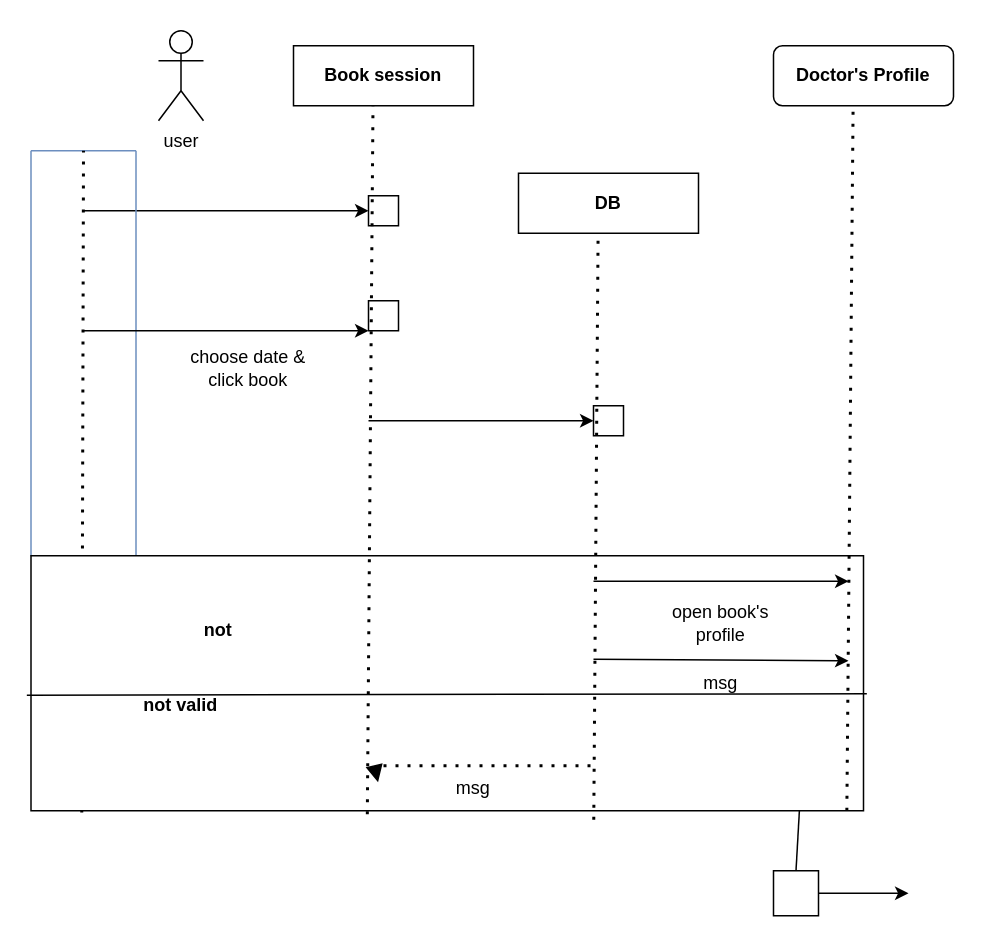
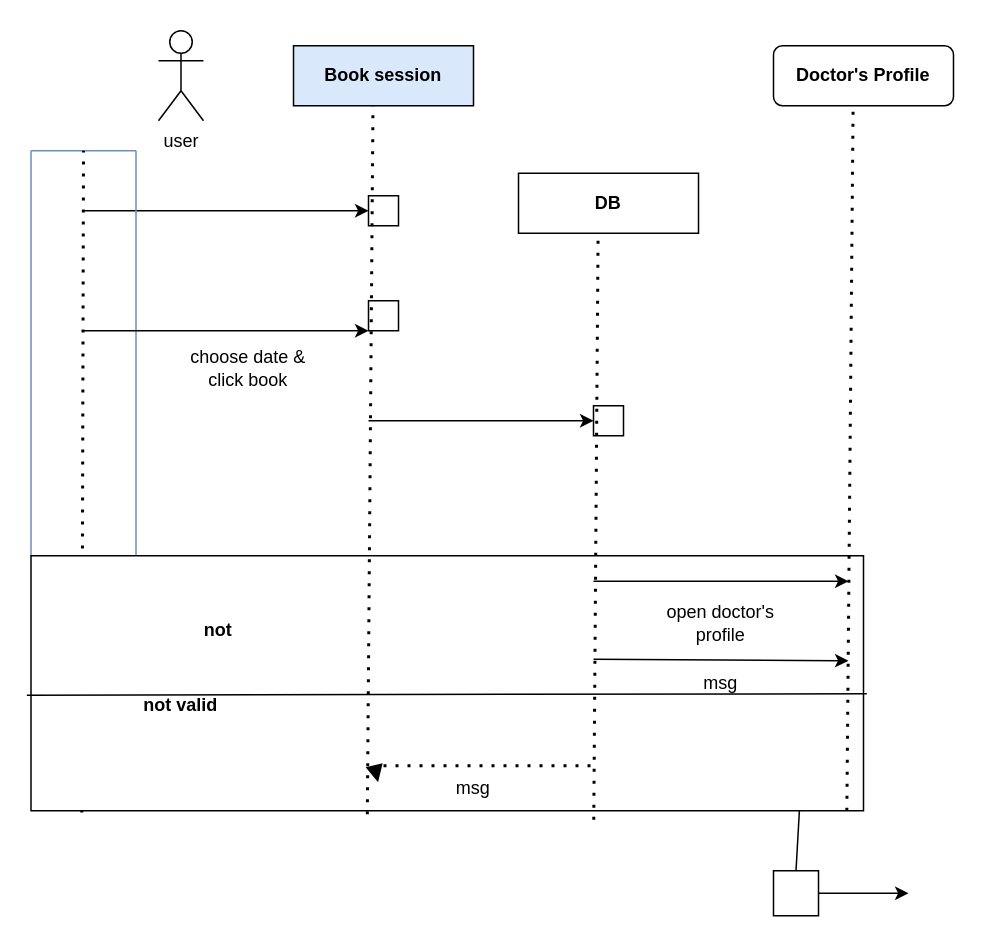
- <mxCell id="3" value="&lt;b&gt;Book session&lt;/b&gt;" style="rounded=0;whiteSpace=wrap;html=1;" parent="1" vertex="1"><mxGeometry x="195" y="30" width="120" height="40" as="geometry" /></mxCell>
+ <mxCell id="3" value="&lt;b&gt;Book session&lt;/b&gt;" style="rounded=0;whiteSpace=wrap;html=1;fillColor=#dae8fc;" parent="1" vertex="1"><mxGeometry x="195" y="30" width="120" height="40" as="geometry" /></mxCell>
- <mxCell id="21" value="open book's profile" style="text;html=1;strokeColor=none;fillColor=none;align=center;verticalAlign=middle;whiteSpace=wrap;rounded=0;" parent="1" vertex="1"><mxGeometry x="430" y="400" width="100" height="30" as="geometry" /></mxCell>
+ <mxCell id="21" value="open doctor's profile" style="text;html=1;strokeColor=none;fillColor=none;align=center;verticalAlign=middle;whiteSpace=wrap;rounded=0;" parent="1" vertex="1"><mxGeometry x="430" y="400" width="100" height="30" as="geometry" /></mxCell>
